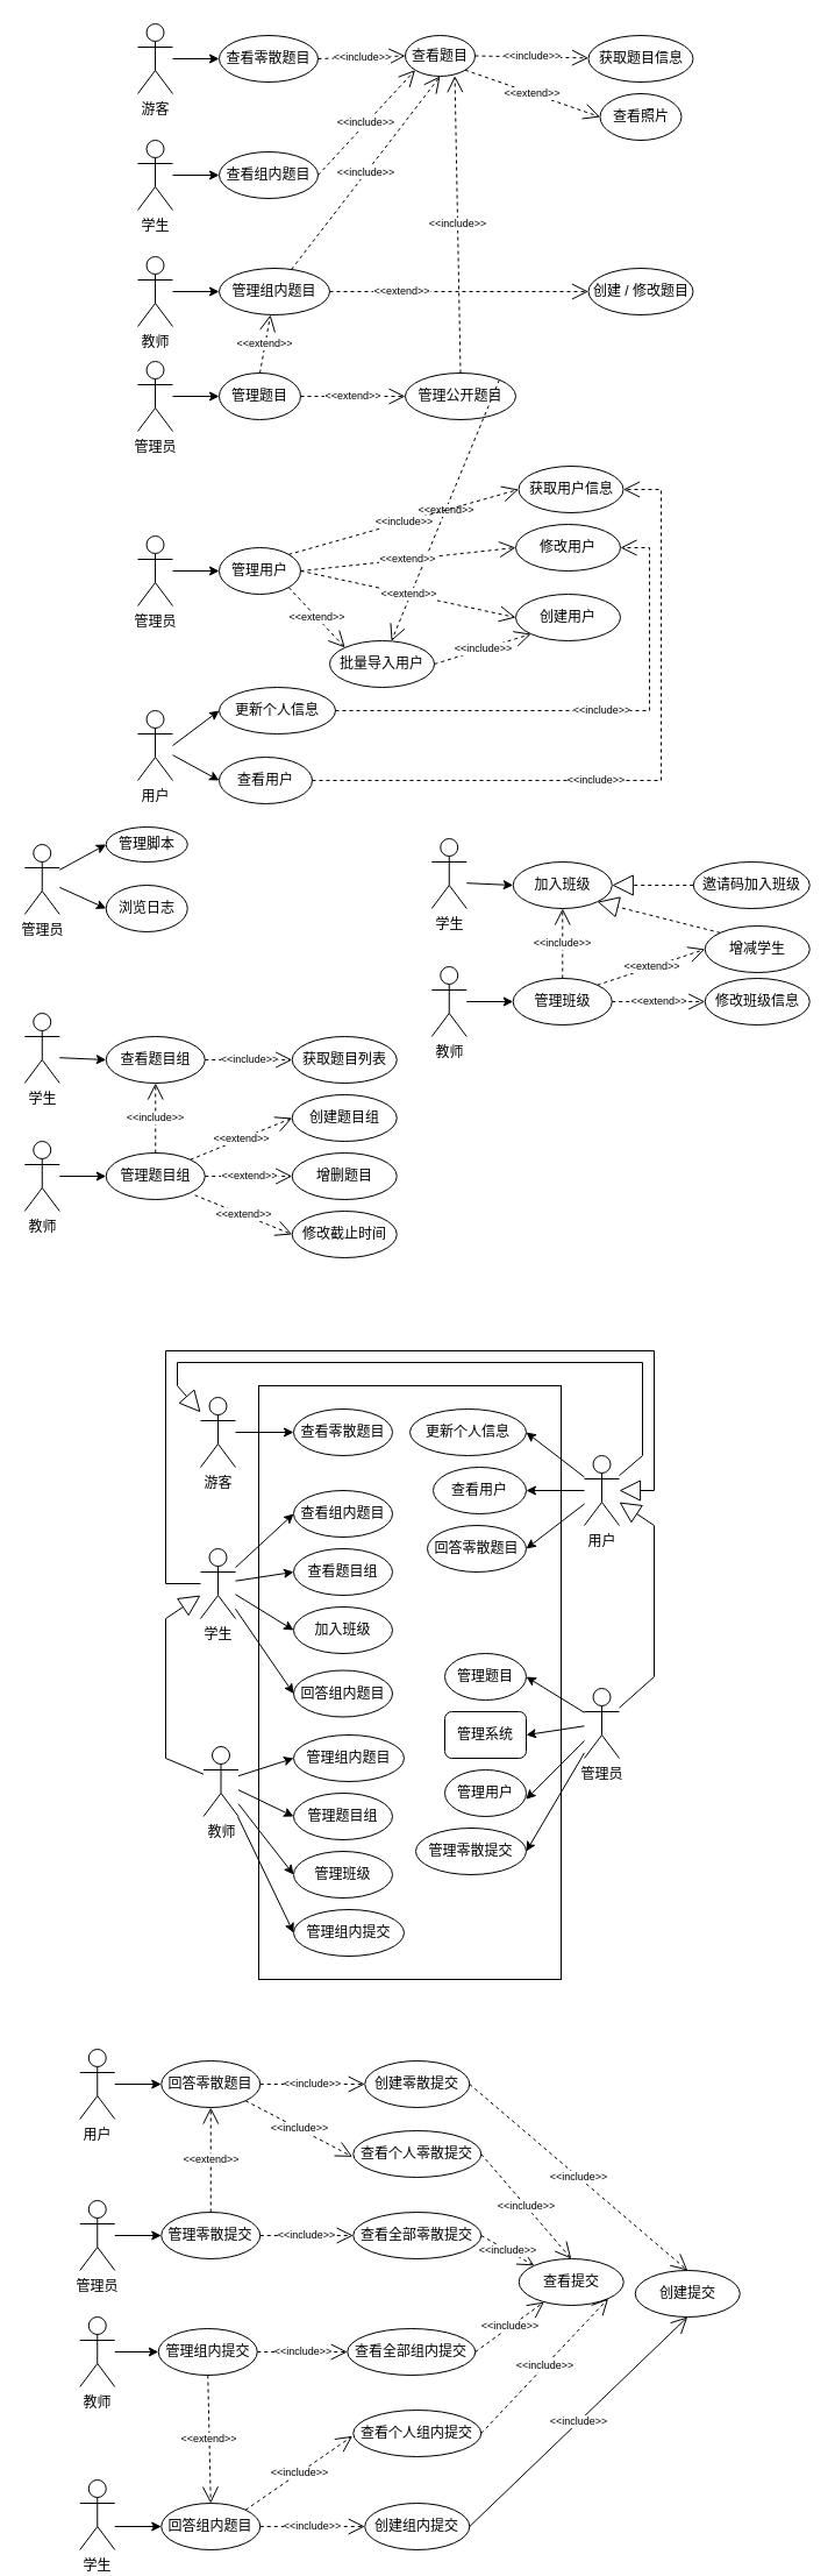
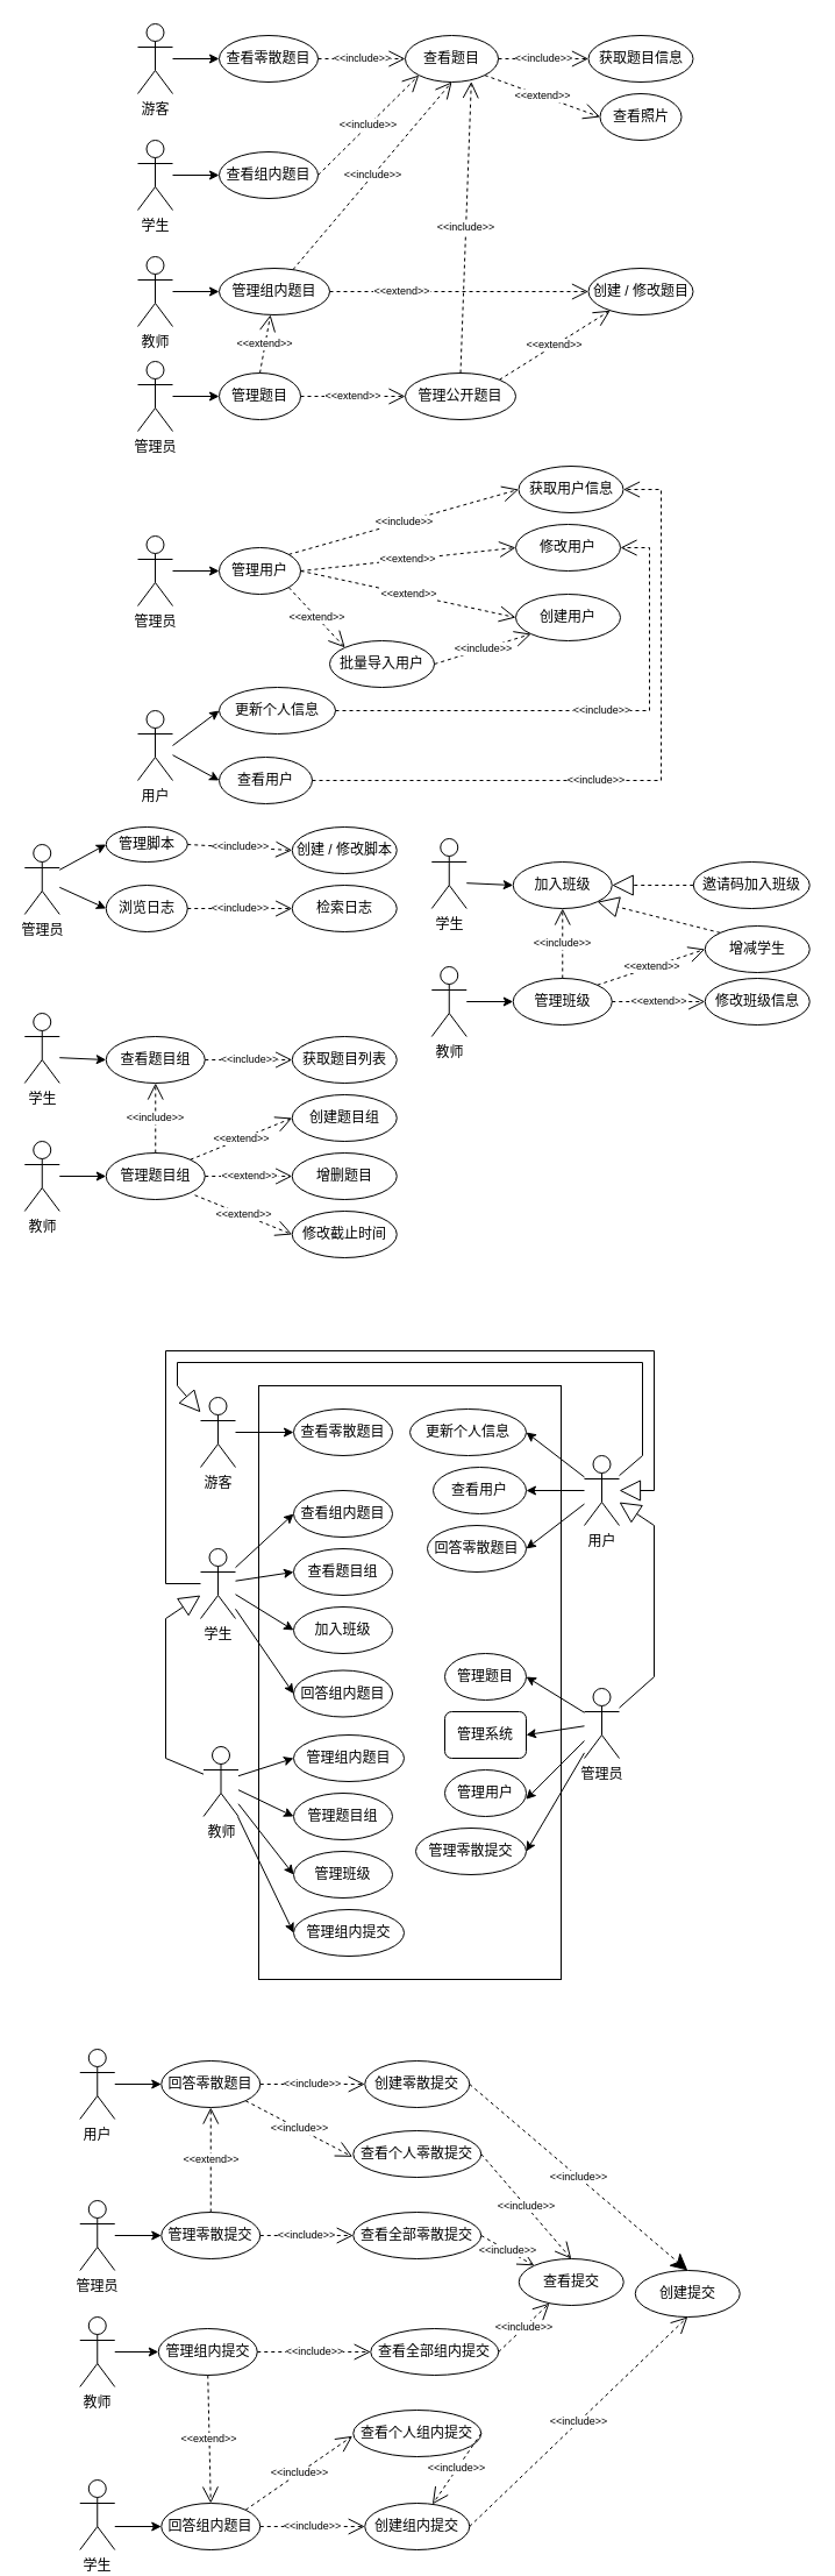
- <mxCell id="10" value="查看题目" style="ellipse;whiteSpace=wrap;html=1;" vertex="1" parent="1"><mxGeometry x="348" y="30" width="60" height="35" as="geometry" /></mxCell>
+ <mxCell id="10" value="查看题目" style="ellipse;whiteSpace=wrap;html=1;" vertex="1" parent="1"><mxGeometry x="348" y="30" width="80" height="40" as="geometry" /></mxCell>
- <mxCell id="20" value="&amp;lt;&amp;lt;extend&amp;gt;&amp;gt;" style="endArrow=open;endSize=12;dashed=1;html=1;rounded=0;fontSize=9;exitX=1;exitY=0;exitDx=0;exitDy=0;" edge="1" parent="1" source="16" target="23"><mxGeometry width="160" relative="1" as="geometry"><mxPoint x="298" y="110" as="sourcePoint" /><mxPoint x="378" y="110" as="targetPoint" /></mxGeometry></mxCell>
+ <mxCell id="20" value="&amp;lt;&amp;lt;extend&amp;gt;&amp;gt;" style="endArrow=open;endSize=12;dashed=1;html=1;rounded=0;fontSize=9;exitX=1;exitY=0;exitDx=0;exitDy=0;" edge="1" parent="1" source="16" target="19"><mxGeometry width="160" relative="1" as="geometry"><mxPoint x="298" y="110" as="sourcePoint" /><mxPoint x="378" y="110" as="targetPoint" /></mxGeometry></mxCell>
+ <mxCell id="76" value="&amp;lt;&amp;lt;include&amp;gt;&amp;gt;" style="endArrow=open;endSize=12;dashed=1;html=1;rounded=0;fontSize=9;exitX=1;exitY=0.5;exitDx=0;exitDy=0;entryX=0;entryY=0.5;entryDx=0;entryDy=0;" edge="1" parent="1" source="74" target="75"><mxGeometry width="160" relative="1" as="geometry"><mxPoint x="200.75" y="580" as="sourcePoint" /><mxPoint x="286.1" y="559.458" as="targetPoint" /></mxGeometry></mxCell>
+ <mxCell id="75" value="创建 / 修改脚本" style="ellipse;whiteSpace=wrap;html=1;" vertex="1" parent="1"><mxGeometry x="250.75" y="710" width="90" height="40" as="geometry" /></mxCell>
+ <mxCell id="79" value="&amp;lt;&amp;lt;include&amp;gt;&amp;gt;" style="endArrow=open;endSize=12;dashed=1;html=1;rounded=0;fontSize=9;exitX=1;exitY=0.5;exitDx=0;exitDy=0;entryX=0;entryY=0.5;entryDx=0;entryDy=0;" edge="1" parent="1" source="77" target="78"><mxGeometry width="160" relative="1" as="geometry"><mxPoint x="200.75" y="630" as="sourcePoint" /><mxPoint x="286.1" y="609.458" as="targetPoint" /></mxGeometry></mxCell>
+ <mxCell id="78" value="检索日志" style="ellipse;whiteSpace=wrap;html=1;" vertex="1" parent="1"><mxGeometry x="250.75" y="760" width="90" height="40" as="geometry" /></mxCell>
- <mxCell id="140" value="&amp;lt;&amp;lt;include&amp;gt;&amp;gt;" style="endArrow=open;endSize=12;dashed=1;html=1;rounded=0;fontSize=9;exitX=1;exitY=0.5;exitDx=0;exitDy=0;entryX=0.5;entryY=0;entryDx=0;entryDy=0;" edge="1" parent="1" source="131" target="139"><mxGeometry width="160" relative="1" as="geometry"><mxPoint x="233.25" y="1830" as="sourcePoint" /><mxPoint x="298.25" y="1800" as="targetPoint" /></mxGeometry></mxCell>
+ <mxCell id="140" value="&amp;lt;&amp;lt;include&amp;gt;&amp;gt;" style="endArrow=classic;endSize=12;dashed=1;html=1;rounded=0;fontSize=9;exitX=1;exitY=0.5;exitDx=0;exitDy=0;entryX=0.5;entryY=0;entryDx=0;entryDy=0;" edge="1" parent="1" source="131" target="139"><mxGeometry width="160" relative="1" as="geometry"><mxPoint x="233.25" y="1830" as="sourcePoint" /><mxPoint x="298.25" y="1800" as="targetPoint" /></mxGeometry></mxCell>
- <mxCell id="157" value="查看全部组内提交" style="ellipse;whiteSpace=wrap;html=1;" vertex="1" parent="1"><mxGeometry x="298.25" y="2000" width="110" height="40" as="geometry" /></mxCell>
+ <mxCell id="157" value="查看全部组内提交" style="ellipse;whiteSpace=wrap;html=1;" vertex="1" parent="1"><mxGeometry x="318.25" y="2000" width="110" height="40" as="geometry" /></mxCell>
- <mxCell id="156" value="&amp;lt;&amp;lt;include&amp;gt;&amp;gt;" style="endArrow=open;endSize=12;dashed=1;html=1;rounded=0;fontSize=9;exitX=1;exitY=0.5;exitDx=0;exitDy=0;entryX=1;entryY=1;entryDx=0;entryDy=0;" edge="1" parent="1" source="155" target="138"><mxGeometry width="160" relative="1" as="geometry"><mxPoint x="378.25" y="1950" as="sourcePoint" /><mxPoint x="501.583" y="2019.79" as="targetPoint" /></mxGeometry></mxCell>
+ <mxCell id="156" value="&amp;lt;&amp;lt;include&amp;gt;&amp;gt;" style="endArrow=open;endSize=12;dashed=1;html=1;rounded=0;fontSize=9;exitX=1;exitY=0.5;exitDx=0;exitDy=0;" edge="1" parent="1" source="155" target="149"><mxGeometry width="160" relative="1" as="geometry"><mxPoint x="378.25" y="1950" as="sourcePoint" /><mxPoint x="501.583" y="2019.79" as="targetPoint" /></mxGeometry></mxCell>
- <mxCell id="161" value="&amp;lt;&amp;lt;include&amp;gt;&amp;gt;" style="endArrow=open;endSize=12;dashed=0;html=1;rounded=0;fontSize=9;exitX=1;exitY=0.5;exitDx=0;exitDy=0;entryX=0.5;entryY=1;entryDx=0;entryDy=0;" edge="1" parent="1" source="149" target="139"><mxGeometry width="160" relative="1" as="geometry"><mxPoint x="423.25" y="2100" as="sourcePoint" /><mxPoint x="532.417" y="1984.21" as="targetPoint" /></mxGeometry></mxCell>
+ <mxCell id="161" value="&amp;lt;&amp;lt;include&amp;gt;&amp;gt;" style="endArrow=open;endSize=12;dashed=1;html=1;rounded=0;fontSize=9;exitX=1;exitY=0.5;exitDx=0;exitDy=0;entryX=0.5;entryY=1;entryDx=0;entryDy=0;" edge="1" parent="1" source="149" target="139"><mxGeometry width="160" relative="1" as="geometry"><mxPoint x="423.25" y="2100" as="sourcePoint" /><mxPoint x="532.417" y="1984.21" as="targetPoint" /></mxGeometry></mxCell>
